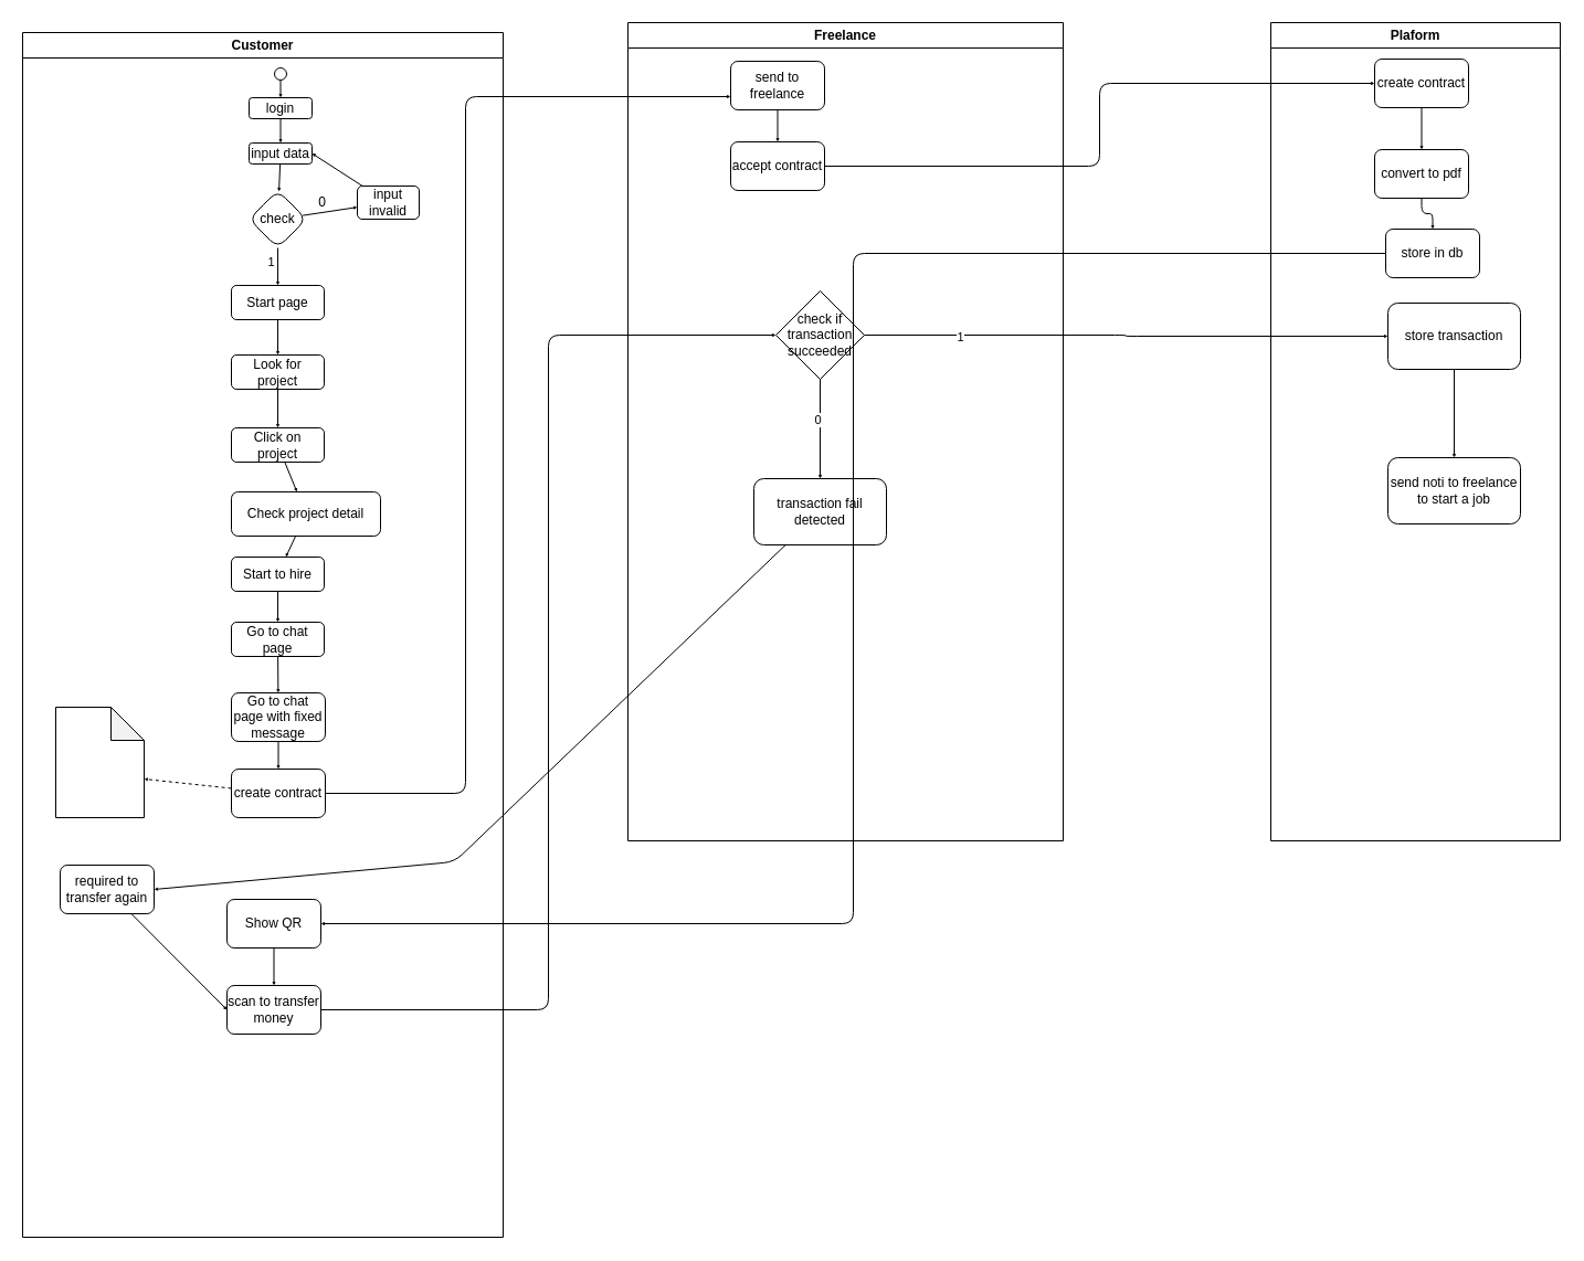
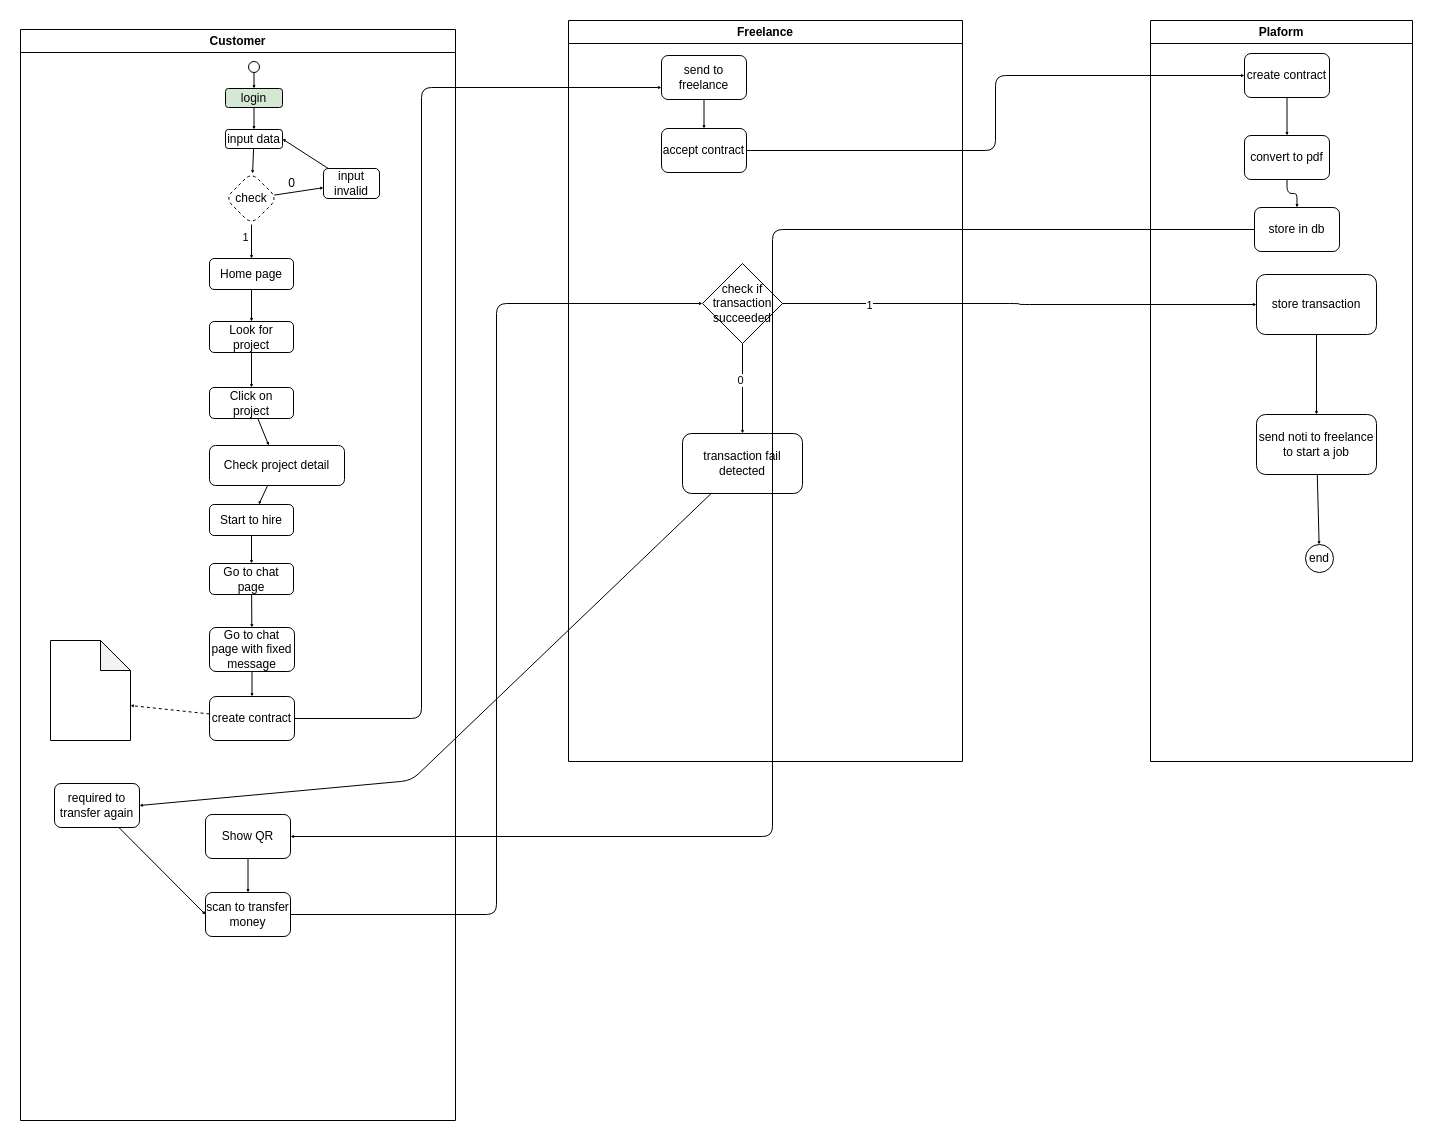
- <mxCell id="5" value="login" style="rounded=1;whiteSpace=wrap;html=1;" parent="1" vertex="1"><mxGeometry x="225" y="88" width="57" height="19" as="geometry" /></mxCell>
+ <mxCell id="5" value="login" style="rounded=1;whiteSpace=wrap;html=1;fillColor=#d5e8d4;" parent="1" vertex="1"><mxGeometry x="225" y="88" width="57" height="19" as="geometry" /></mxCell>
- <mxCell id="11" value="check" style="rhombus;whiteSpace=wrap;html=1;rounded=1;" parent="1" vertex="1"><mxGeometry x="225" y="172" width="52" height="52" as="geometry" /></mxCell>
+ <mxCell id="11" value="check" style="rhombus;whiteSpace=wrap;html=1;rounded=1;dashed=1;" parent="1" vertex="1"><mxGeometry x="225" y="172" width="52" height="52" as="geometry" /></mxCell>
- <mxCell id="16" value="Start page" style="whiteSpace=wrap;html=1;rounded=1;" parent="1" vertex="1"><mxGeometry x="209" y="258" width="84" height="31" as="geometry" /></mxCell>
+ <mxCell id="16" value="Home page" style="whiteSpace=wrap;html=1;rounded=1;" parent="1" vertex="1"><mxGeometry x="209" y="258" width="84" height="31" as="geometry" /></mxCell>
+ <mxCell id="56" value="" style="html=1;endSize=1;" parent="48" source="57" target="58" edge="1"><mxGeometry relative="1" as="geometry" /></mxCell>
+ <mxCell id="58" value="end" style="ellipse;whiteSpace=wrap;html=1;rounded=1;" parent="48" vertex="1"><mxGeometry x="155" y="524" width="28" height="28" as="geometry" /></mxCell>
